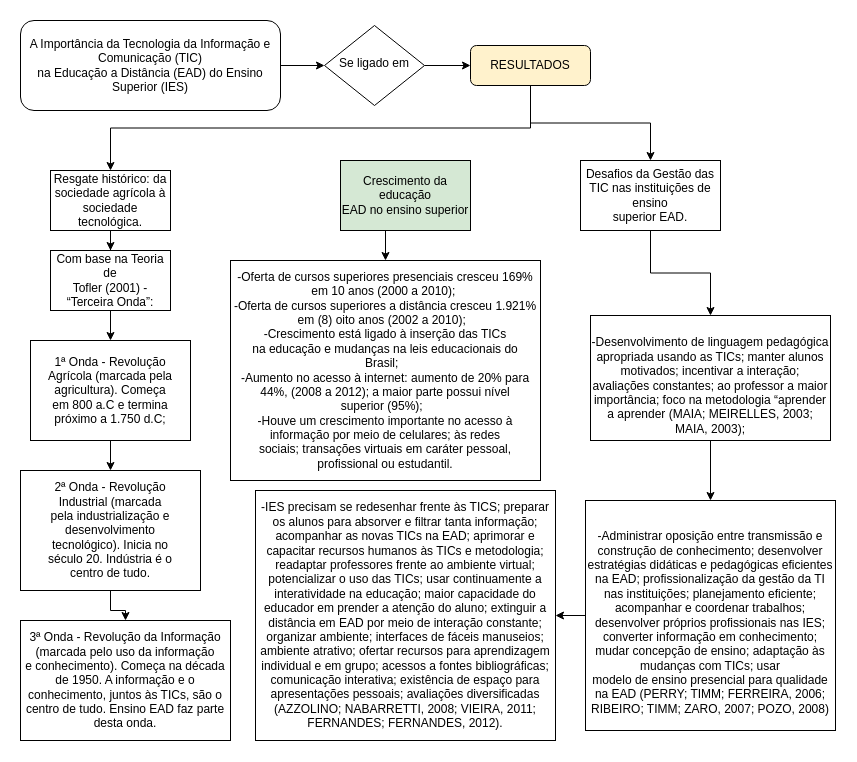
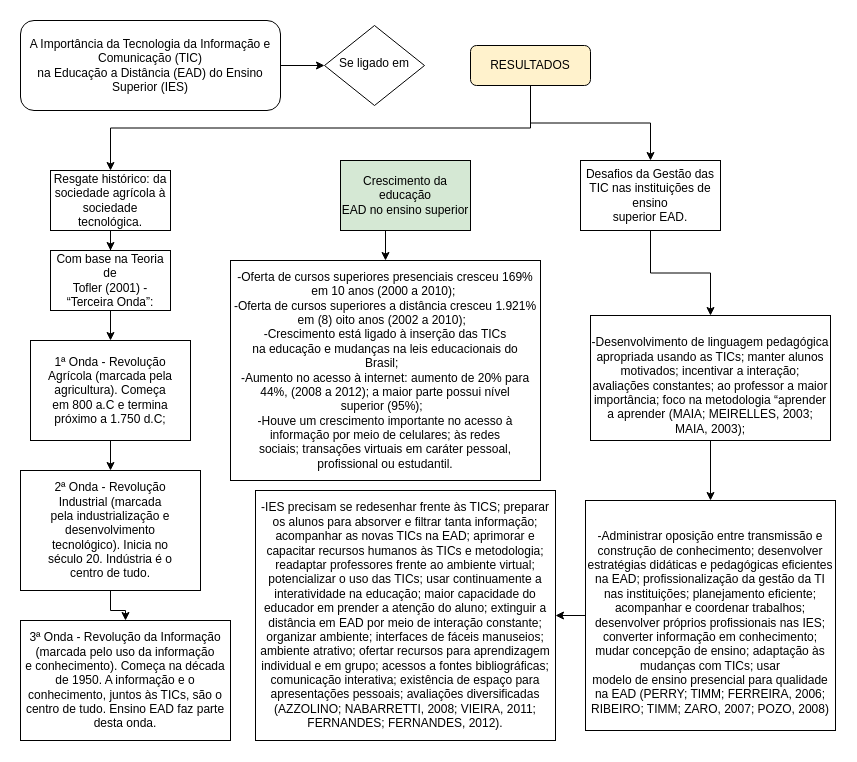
- <mxCell id="4" style="edgeStyle=orthogonalEdgeStyle;rounded=0;orthogonalLoop=1;jettySize=auto;html=1;" edge="1" parent="1" source="5" target="8"><mxGeometry relative="1" as="geometry" /></mxCell>
